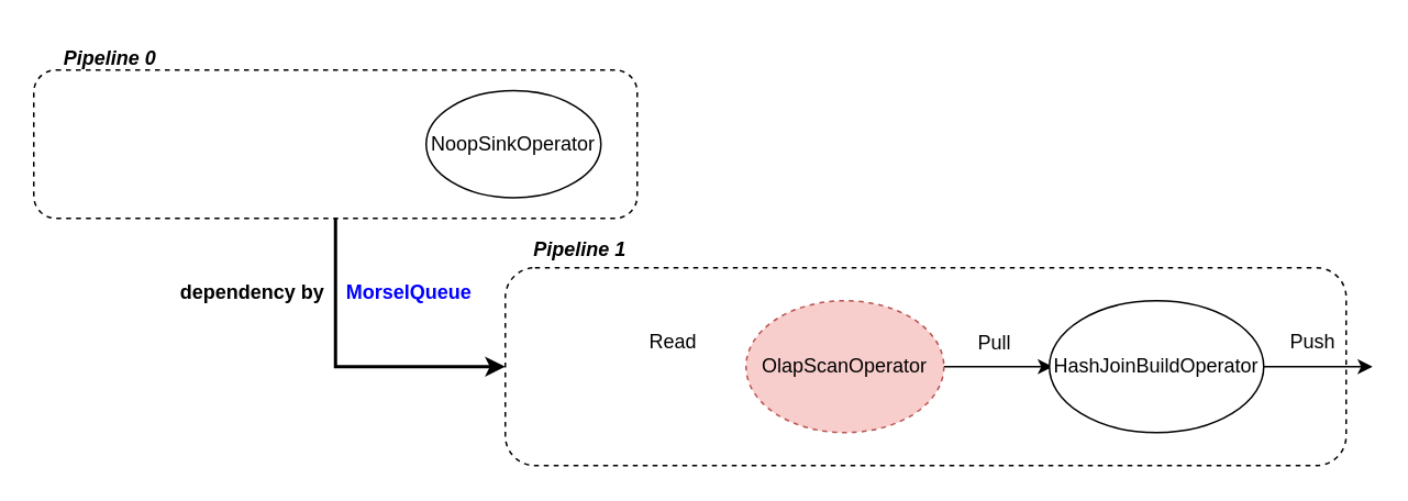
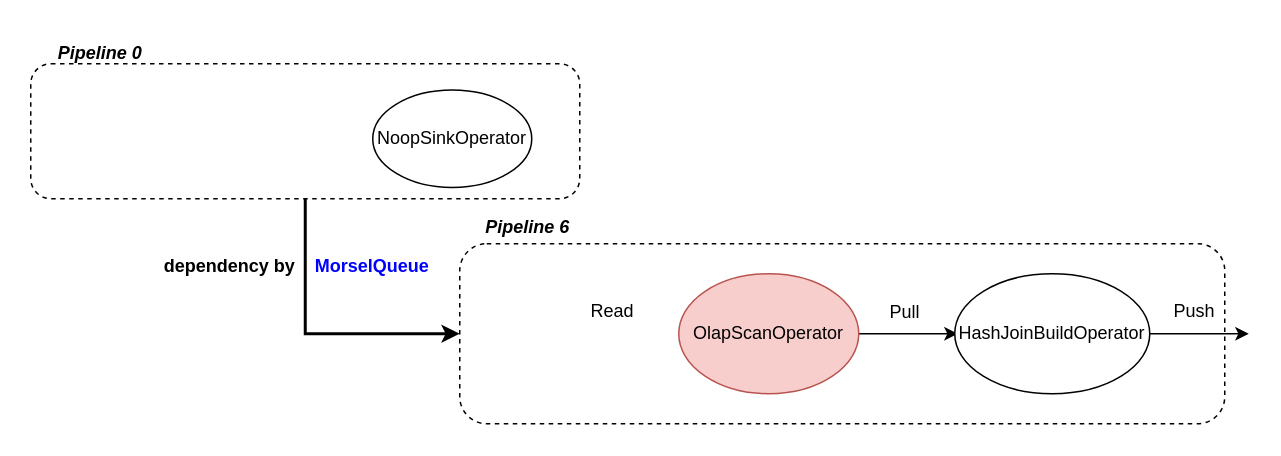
- <mxCell id="4" value="NoopSinkOperator" style="ellipse;whiteSpace=wrap;html=1;" vertex="1" parent="1"><mxGeometry x="258" y="54.5" width="106" height="65" as="geometry" /></mxCell>
+ <mxCell id="4" value="NoopSinkOperator" style="ellipse;whiteSpace=wrap;html=1;" vertex="1" parent="1"><mxGeometry x="248" y="59.5" width="106" height="65" as="geometry" /></mxCell>
- <mxCell id="15" value="&lt;i&gt;&lt;b&gt;Pipeline 1&lt;/b&gt;&lt;/i&gt;" style="text;html=1;align=center;verticalAlign=middle;resizable=0;points=[];autosize=1;strokeColor=none;fillColor=none;" vertex="1" parent="1"><mxGeometry x="311" y="136" width="80" height="30" as="geometry" /></mxCell>
+ <mxCell id="15" value="&lt;i&gt;&lt;b&gt;Pipeline 6&lt;/b&gt;&lt;/i&gt;" style="text;html=1;align=center;verticalAlign=middle;resizable=0;points=[];autosize=1;strokeColor=none;fillColor=none;" vertex="1" parent="1"><mxGeometry x="311" y="136" width="80" height="30" as="geometry" /></mxCell>
- <mxCell id="3" value="OlapScanOperator" style="ellipse;whiteSpace=wrap;html=1;fillColor=#f8cecc;strokeColor=#b85450;dashed=1;" vertex="1" parent="1"><mxGeometry x="452" y="182" width="120" height="80" as="geometry" /></mxCell>
+ <mxCell id="3" value="OlapScanOperator" style="ellipse;whiteSpace=wrap;html=1;fillColor=#f8cecc;strokeColor=#b85450;" vertex="1" parent="1"><mxGeometry x="452" y="182" width="120" height="80" as="geometry" /></mxCell>
